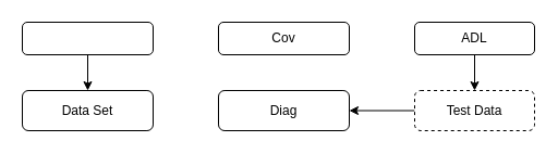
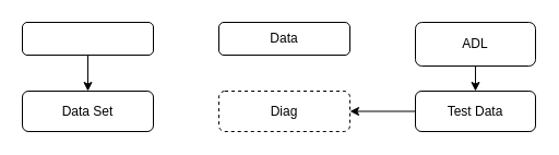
- <mxCell id="2" value="Cov" style="rounded=1;whiteSpace=wrap;html=1;" vertex="1" parent="1"><mxGeometry x="200" y="20" width="120" height="30" as="geometry" /></mxCell>
+ <mxCell id="2" value="Data" style="rounded=1;whiteSpace=wrap;html=1;" vertex="1" parent="1"><mxGeometry x="200" y="20" width="120" height="30" as="geometry" /></mxCell>
- <mxCell id="5" value="ADL" style="rounded=1;whiteSpace=wrap;html=1;" vertex="1" parent="1"><mxGeometry x="380" y="20" width="110" height="30" as="geometry" /></mxCell>
+ <mxCell id="5" value="ADL" style="rounded=1;whiteSpace=wrap;html=1;" vertex="1" parent="1"><mxGeometry x="380" y="20" width="110" height="40" as="geometry" /></mxCell>
- <mxCell id="3" value="Diag" style="rounded=1;whiteSpace=wrap;html=1;" vertex="1" parent="1"><mxGeometry x="200" y="83" width="120" height="37" as="geometry" /></mxCell>
+ <mxCell id="3" value="Diag" style="rounded=1;whiteSpace=wrap;html=1;dashed=1;" vertex="1" parent="1"><mxGeometry x="200" y="83" width="120" height="37" as="geometry" /></mxCell>
- <mxCell id="7" value="Test Data" style="rounded=1;whiteSpace=wrap;html=1;dashed=1;" vertex="1" parent="1"><mxGeometry x="380" y="83" width="110" height="37" as="geometry" /></mxCell>
+ <mxCell id="7" value="Test Data" style="rounded=1;whiteSpace=wrap;html=1;" vertex="1" parent="1"><mxGeometry x="380" y="83" width="110" height="37" as="geometry" /></mxCell>
